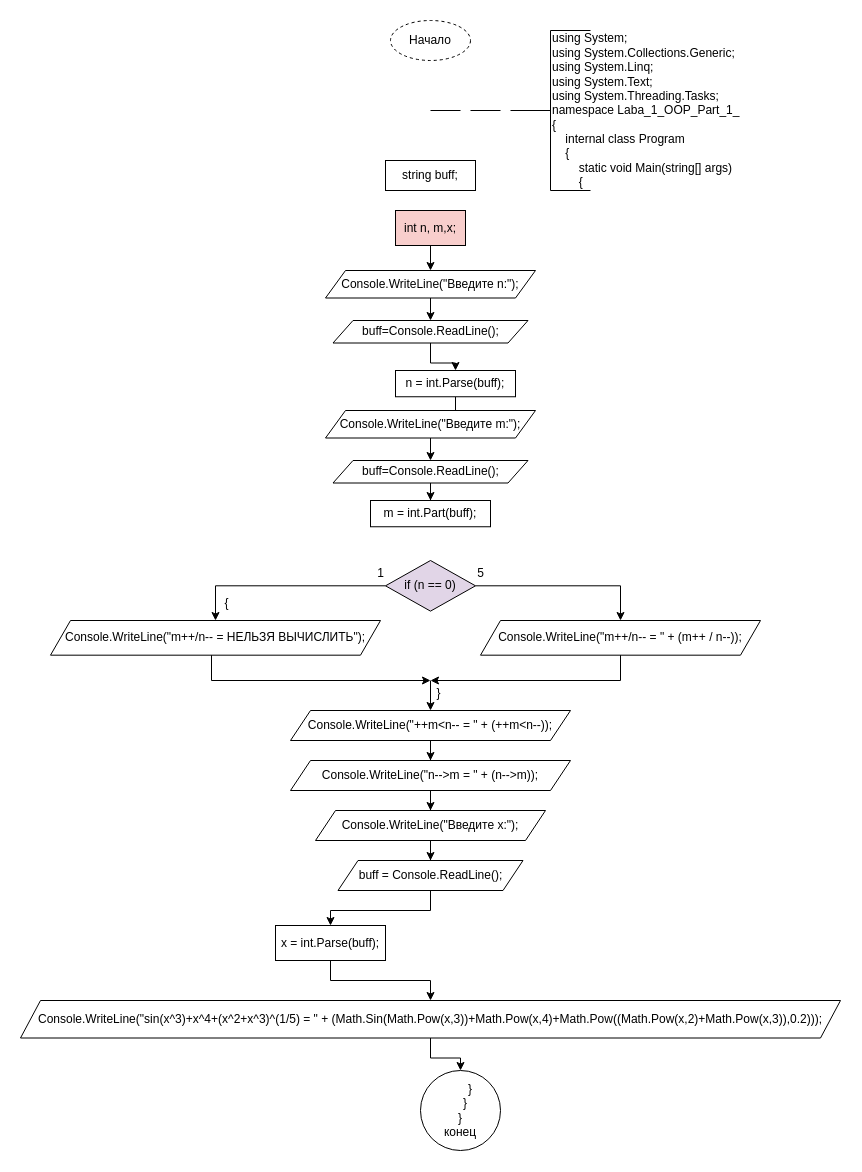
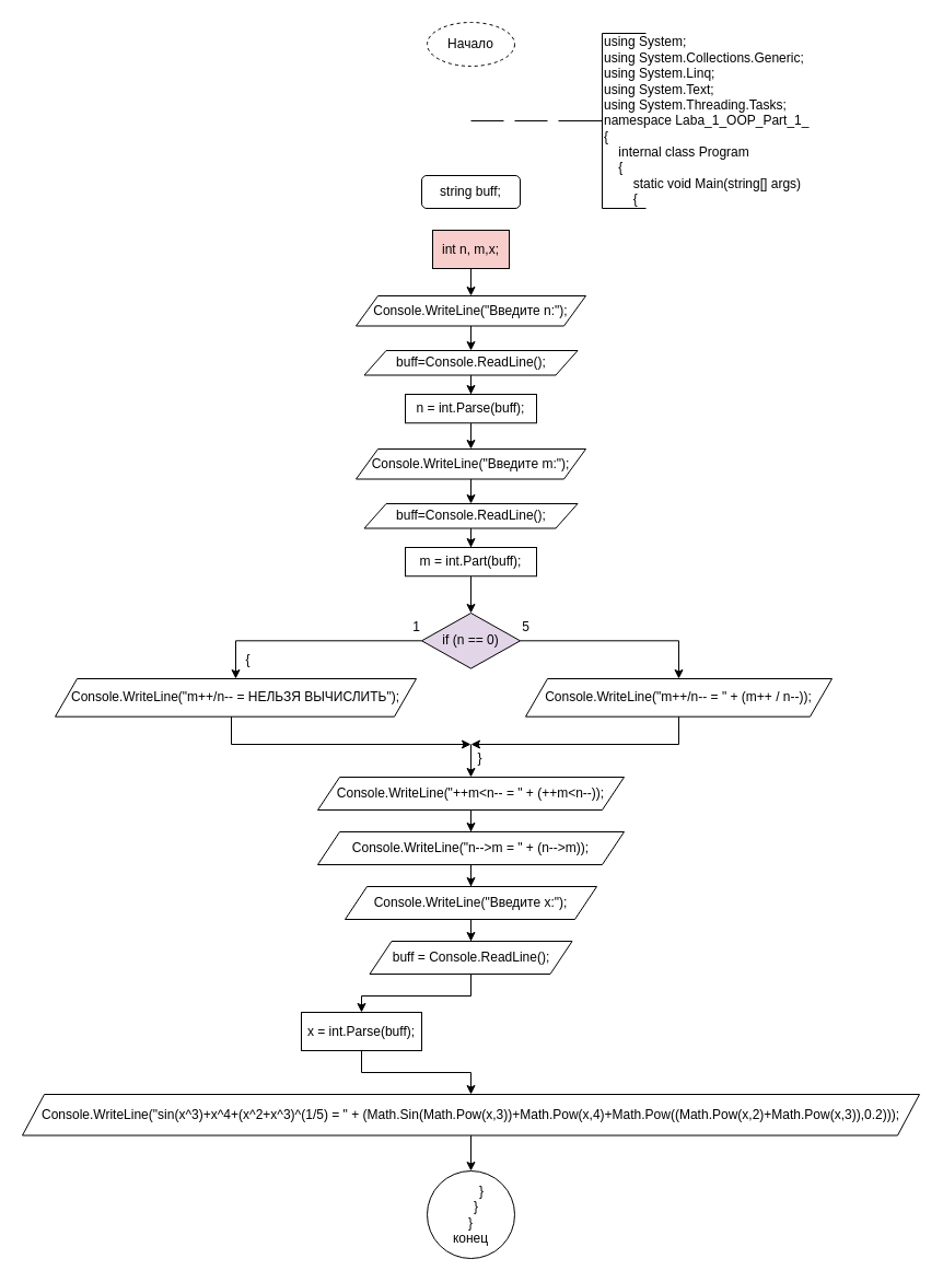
- <mxCell id="7" value="string buff;" style="whiteSpace=wrap;html=1;" vertex="1" parent="1"><mxGeometry x="385" y="160" width="90" height="30" as="geometry" /></mxCell>
+ <mxCell id="7" value="string buff;" style="whiteSpace=wrap;html=1;rounded=1;" vertex="1" parent="1"><mxGeometry x="385" y="160" width="90" height="30" as="geometry" /></mxCell>
- <mxCell id="15" value="n = int.Parse(buff);" style="whiteSpace=wrap;html=1;" vertex="1" parent="1"><mxGeometry x="395" y="370" width="120" height="26.25" as="geometry" /></mxCell>
+ <mxCell id="15" value="n = int.Parse(buff);" style="whiteSpace=wrap;html=1;" vertex="1" parent="1"><mxGeometry x="370" y="360" width="120" height="26.25" as="geometry" /></mxCell>
+ <mxCell id="20" value="" style="edgeStyle=orthogonalEdgeStyle;rounded=0;orthogonalLoop=1;jettySize=auto;html=1;" edge="1" parent="1" source="21" target="24"><mxGeometry relative="1" as="geometry" /></mxCell>
- <mxCell id="46" value="&amp;nbsp; &amp;nbsp; &amp;nbsp; }&lt;div&gt;&amp;nbsp; &amp;nbsp;}&lt;br&gt;}&lt;/div&gt;&lt;div&gt;конец&lt;/div&gt;" style="ellipse;whiteSpace=wrap;html=1;align=center;" vertex="1" parent="1"><mxGeometry x="420" y="1070" width="80" height="80" as="geometry" /></mxCell>
+ <mxCell id="46" value="&amp;nbsp; &amp;nbsp; &amp;nbsp; }&lt;div&gt;&amp;nbsp; &amp;nbsp;}&lt;br&gt;}&lt;/div&gt;&lt;div&gt;конец&lt;/div&gt;" style="ellipse;whiteSpace=wrap;html=1;align=center;" vertex="1" parent="1"><mxGeometry x="390" y="1070" width="80" height="80" as="geometry" /></mxCell>
